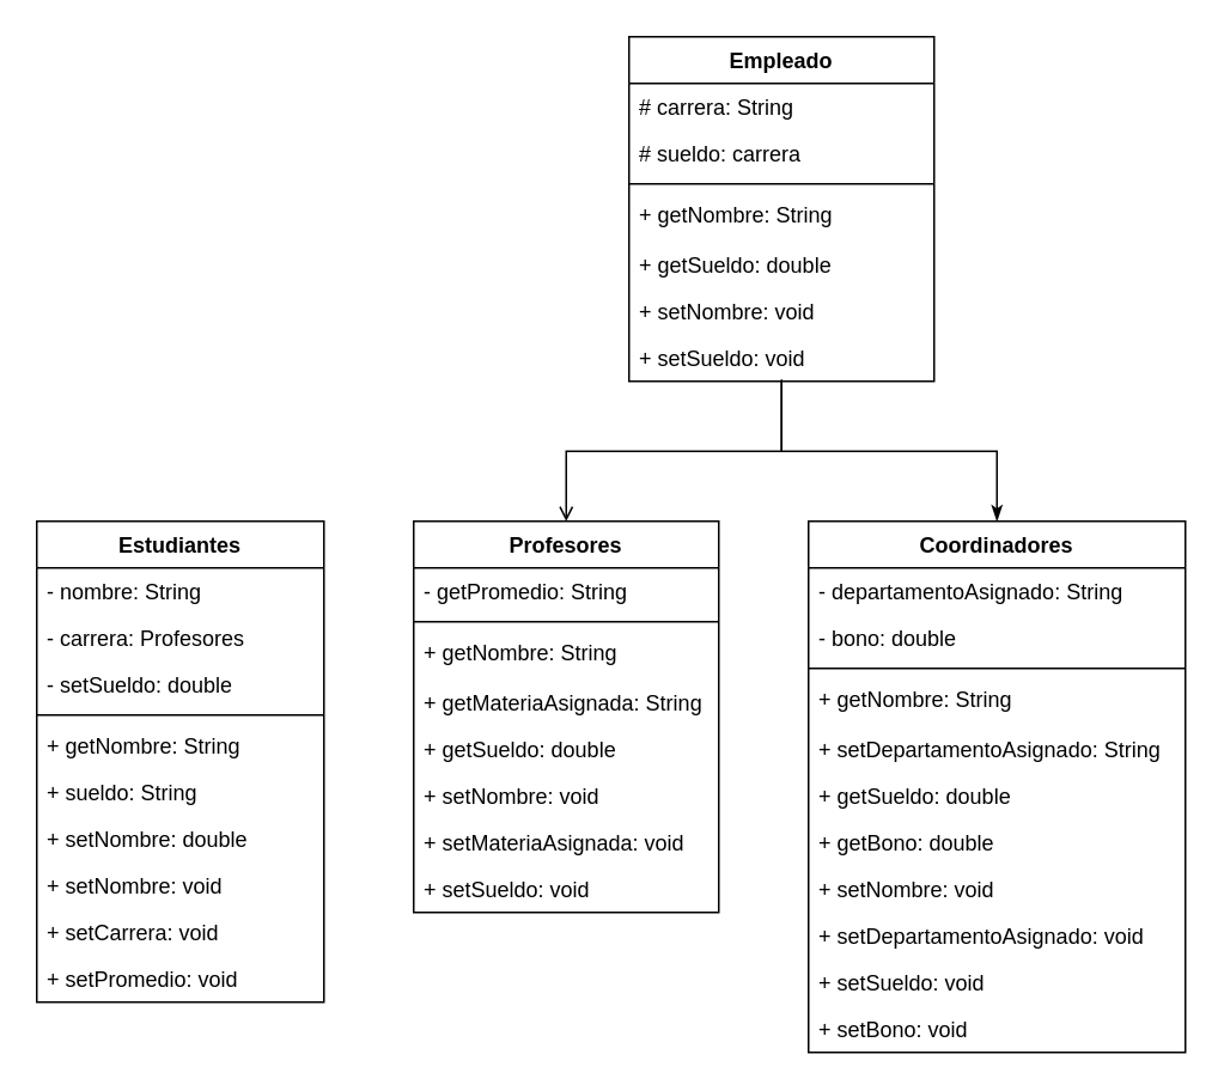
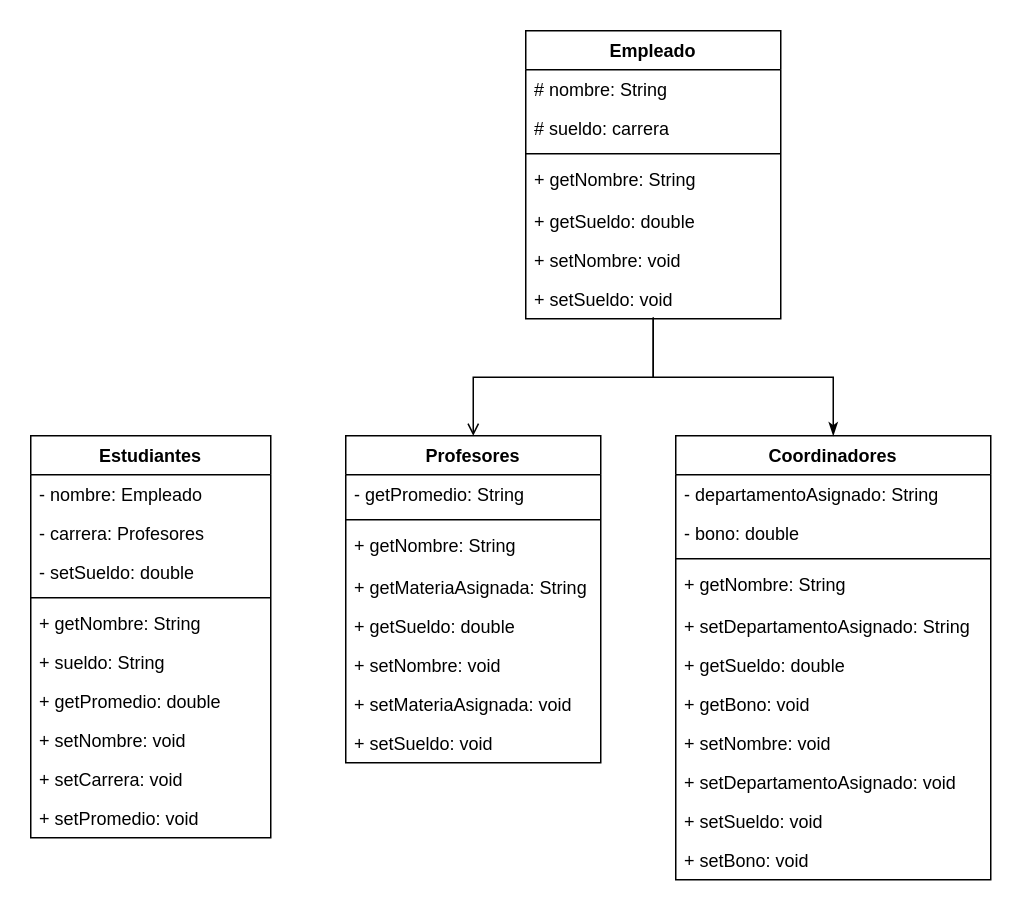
- <mxCell id="36" value="# carrera: String" style="text;strokeColor=none;fillColor=none;align=left;verticalAlign=top;spacingLeft=4;spacingRight=4;overflow=hidden;rotatable=0;points=[[0,0.5],[1,0.5]];portConstraint=eastwest;whiteSpace=wrap;html=1;" vertex="1" parent="35"><mxGeometry y="26" width="170" height="26" as="geometry" /></mxCell>
+ <mxCell id="36" value="# nombre: String" style="text;strokeColor=none;fillColor=none;align=left;verticalAlign=top;spacingLeft=4;spacingRight=4;overflow=hidden;rotatable=0;points=[[0,0.5],[1,0.5]];portConstraint=eastwest;whiteSpace=wrap;html=1;" vertex="1" parent="35"><mxGeometry y="26" width="170" height="26" as="geometry" /></mxCell>
- <mxCell id="3" value="- nombre: String" style="text;strokeColor=none;fillColor=none;align=left;verticalAlign=top;spacingLeft=4;spacingRight=4;overflow=hidden;rotatable=0;points=[[0,0.5],[1,0.5]];portConstraint=eastwest;whiteSpace=wrap;html=1;" vertex="1" parent="2"><mxGeometry y="26" width="160" height="26" as="geometry" /></mxCell>
+ <mxCell id="3" value="- nombre: Empleado" style="text;strokeColor=none;fillColor=none;align=left;verticalAlign=top;spacingLeft=4;spacingRight=4;overflow=hidden;rotatable=0;points=[[0,0.5],[1,0.5]];portConstraint=eastwest;whiteSpace=wrap;html=1;" vertex="1" parent="2"><mxGeometry y="26" width="160" height="26" as="geometry" /></mxCell>
- <mxCell id="9" value="+ setNombre: double" style="text;strokeColor=none;fillColor=none;align=left;verticalAlign=top;spacingLeft=4;spacingRight=4;overflow=hidden;rotatable=0;points=[[0,0.5],[1,0.5]];portConstraint=eastwest;whiteSpace=wrap;html=1;" vertex="1" parent="2"><mxGeometry y="164" width="160" height="26" as="geometry" /></mxCell>
+ <mxCell id="9" value="+ getPromedio: double" style="text;strokeColor=none;fillColor=none;align=left;verticalAlign=top;spacingLeft=4;spacingRight=4;overflow=hidden;rotatable=0;points=[[0,0.5],[1,0.5]];portConstraint=eastwest;whiteSpace=wrap;html=1;" vertex="1" parent="2"><mxGeometry y="164" width="160" height="26" as="geometry" /></mxCell>
- <mxCell id="29" value="+ getBono: double" style="text;strokeColor=none;fillColor=none;align=left;verticalAlign=top;spacingLeft=4;spacingRight=4;overflow=hidden;rotatable=0;points=[[0,0.5],[1,0.5]];portConstraint=eastwest;whiteSpace=wrap;html=1;" vertex="1" parent="22"><mxGeometry y="166" width="210" height="26" as="geometry" /></mxCell>
+ <mxCell id="29" value="+ getBono: void" style="text;strokeColor=none;fillColor=none;align=left;verticalAlign=top;spacingLeft=4;spacingRight=4;overflow=hidden;rotatable=0;points=[[0,0.5],[1,0.5]];portConstraint=eastwest;whiteSpace=wrap;html=1;" vertex="1" parent="22"><mxGeometry y="166" width="210" height="26" as="geometry" /></mxCell>
